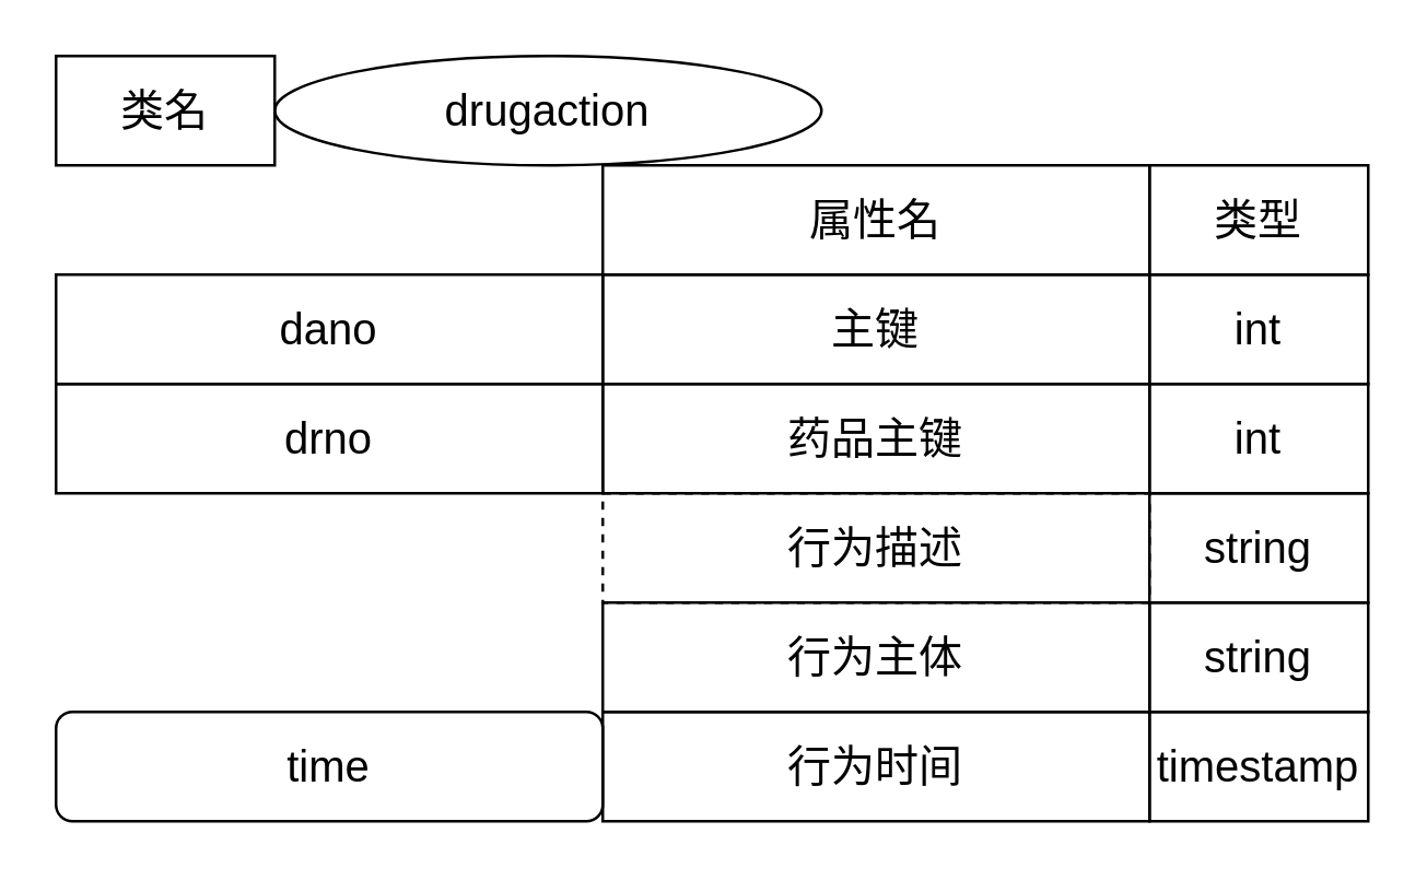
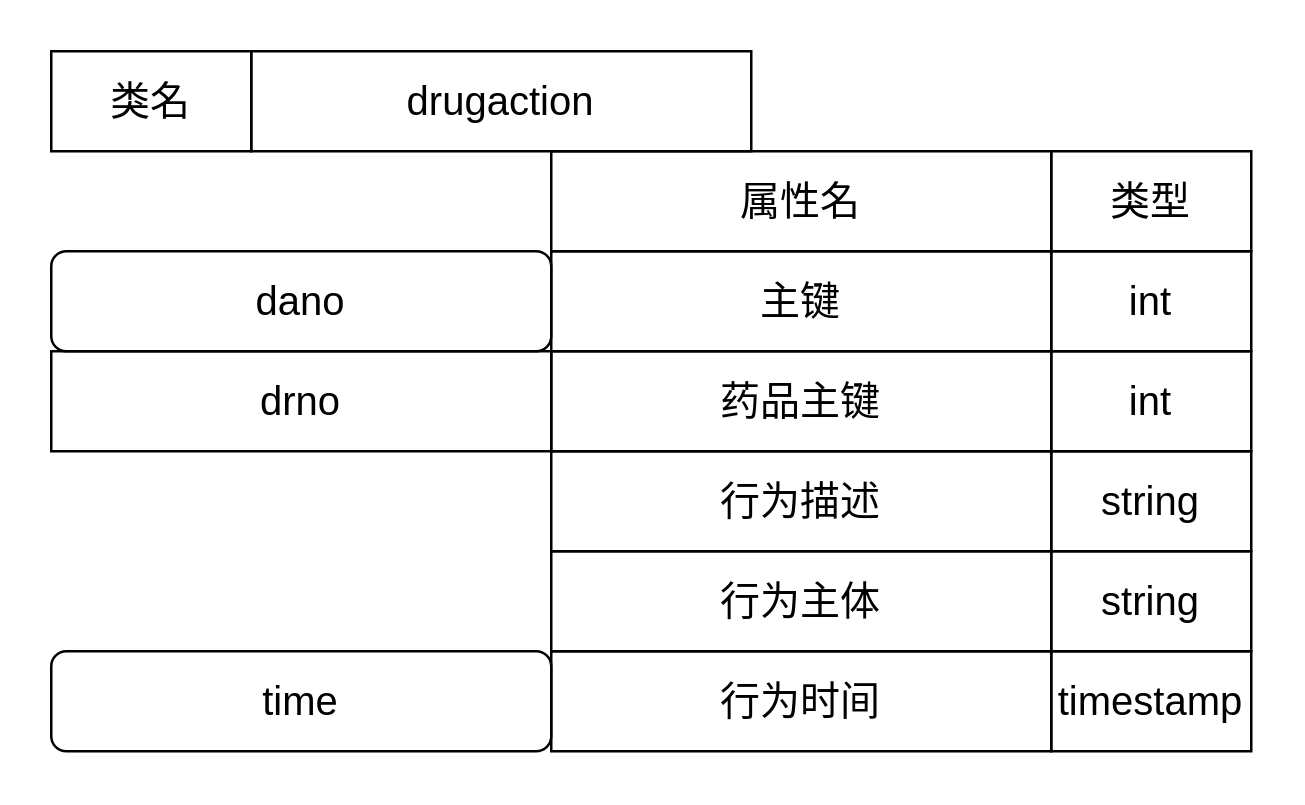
- <mxCell id="3" value="&lt;font style=&quot;font-size: 16px;&quot;&gt;drugaction&lt;/font&gt;" style="ellipse;whiteSpace=wrap;html=1;fillColor=none;" parent="1" vertex="1"><mxGeometry x="100" y="20" width="200" height="40" as="geometry" /></mxCell>
+ <mxCell id="3" value="&lt;font style=&quot;font-size: 16px;&quot;&gt;drugaction&lt;/font&gt;" style="rounded=0;whiteSpace=wrap;html=1;fillColor=none;" parent="1" vertex="1"><mxGeometry x="100" y="20" width="200" height="40" as="geometry" /></mxCell>
- <mxCell id="9" value="&lt;font style=&quot;font-size: 16px;&quot;&gt;dano&lt;/font&gt;" style="rounded=0;whiteSpace=wrap;html=1;fillColor=none;" parent="1" vertex="1"><mxGeometry x="20" y="100" width="200" height="40" as="geometry" /></mxCell>
+ <mxCell id="9" value="&lt;font style=&quot;font-size: 16px;&quot;&gt;dano&lt;/font&gt;" style="whiteSpace=wrap;html=1;fillColor=none;rounded=1;" parent="1" vertex="1"><mxGeometry x="20" y="100" width="200" height="40" as="geometry" /></mxCell>
- <mxCell id="14" value="&lt;span style=&quot;font-size: 16px;&quot;&gt;行为描述&lt;/span&gt;" style="rounded=0;whiteSpace=wrap;html=1;fillColor=none;dashed=1;" parent="1" vertex="1"><mxGeometry x="220" y="180" width="200" height="40" as="geometry" /></mxCell>
+ <mxCell id="14" value="&lt;span style=&quot;font-size: 16px;&quot;&gt;行为描述&lt;/span&gt;" style="rounded=0;whiteSpace=wrap;html=1;fillColor=none;" parent="1" vertex="1"><mxGeometry x="220" y="180" width="200" height="40" as="geometry" /></mxCell>
